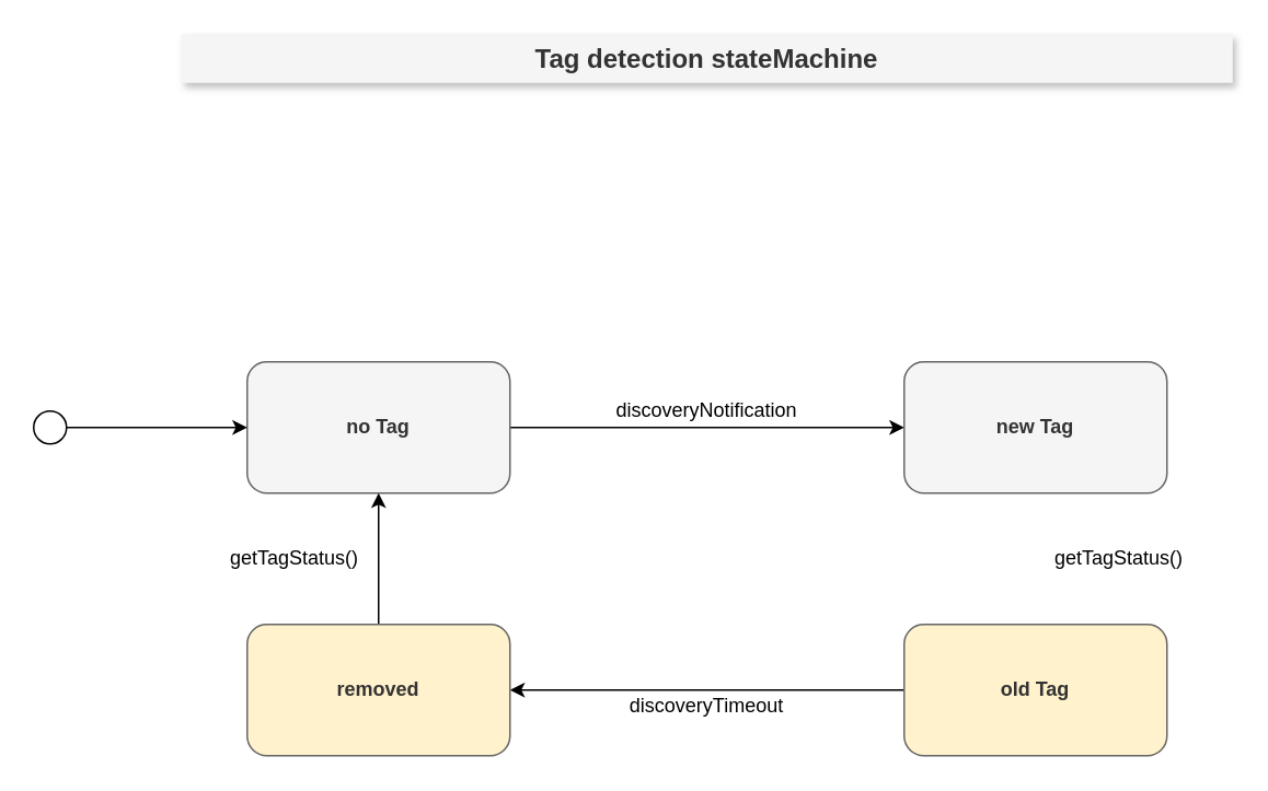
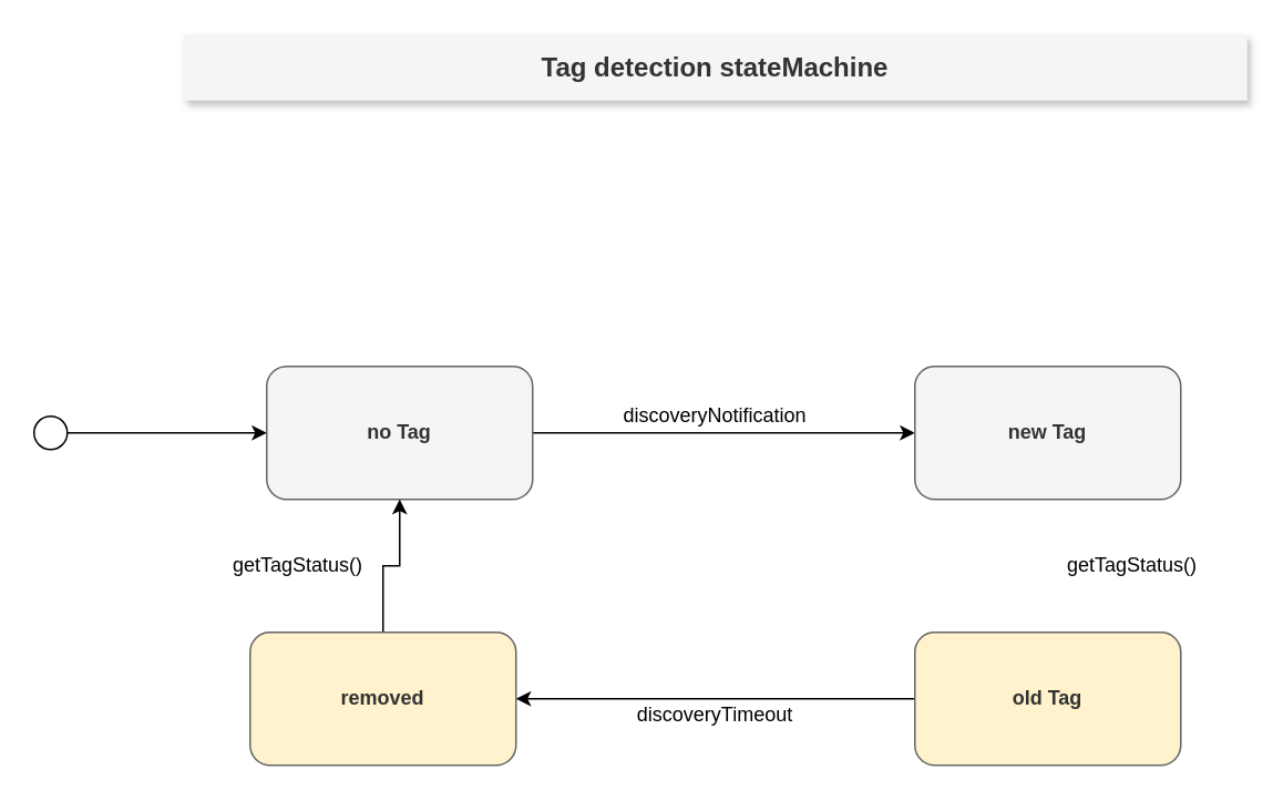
- <mxCell id="4" value="Tag detection stateMachine" style="text;html=1;strokeColor=none;fillColor=#f5f5f5;align=center;verticalAlign=middle;whiteSpace=wrap;rounded=0;fontStyle=1;fontSize=16;fontColor=#333333;shadow=1;" vertex="1" parent="1"><mxGeometry x="110" y="20" width="640" height="30" as="geometry" /></mxCell>
+ <mxCell id="4" value="Tag detection stateMachine" style="text;html=1;strokeColor=none;fillColor=#f5f5f5;align=center;verticalAlign=middle;whiteSpace=wrap;rounded=0;fontStyle=1;fontSize=16;fontColor=#333333;shadow=1;" vertex="1" parent="1"><mxGeometry x="110" y="20" width="640" height="40" as="geometry" /></mxCell>
- <mxCell id="3" value="no Tag" style="rounded=1;whiteSpace=wrap;html=1;fillColor=#f5f5f5;fontColor=#333333;strokeColor=#666666;fontStyle=1" vertex="1" parent="1"><mxGeometry x="150" y="220" width="160" height="80" as="geometry" /></mxCell>
+ <mxCell id="3" value="no Tag" style="rounded=1;whiteSpace=wrap;html=1;fillColor=#f5f5f5;fontColor=#333333;strokeColor=#666666;fontStyle=1" vertex="1" parent="1"><mxGeometry x="160" y="220" width="160" height="80" as="geometry" /></mxCell>
